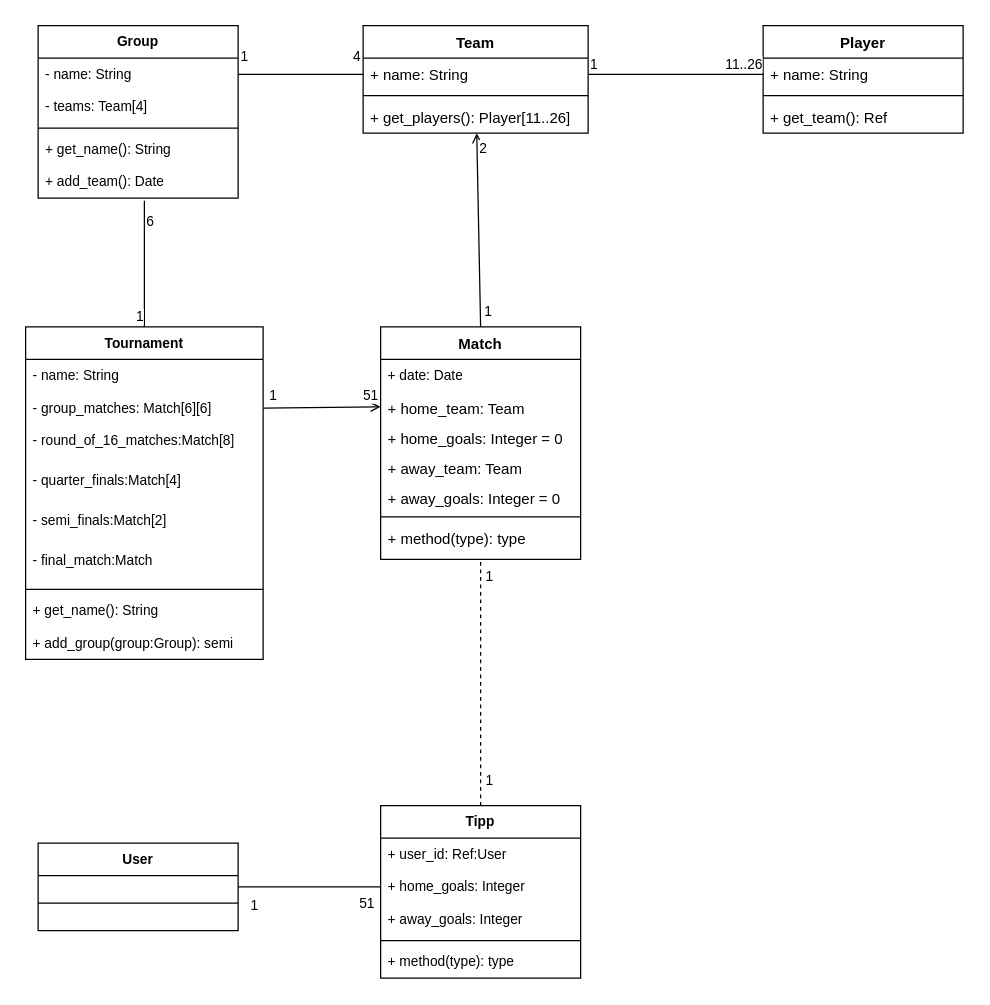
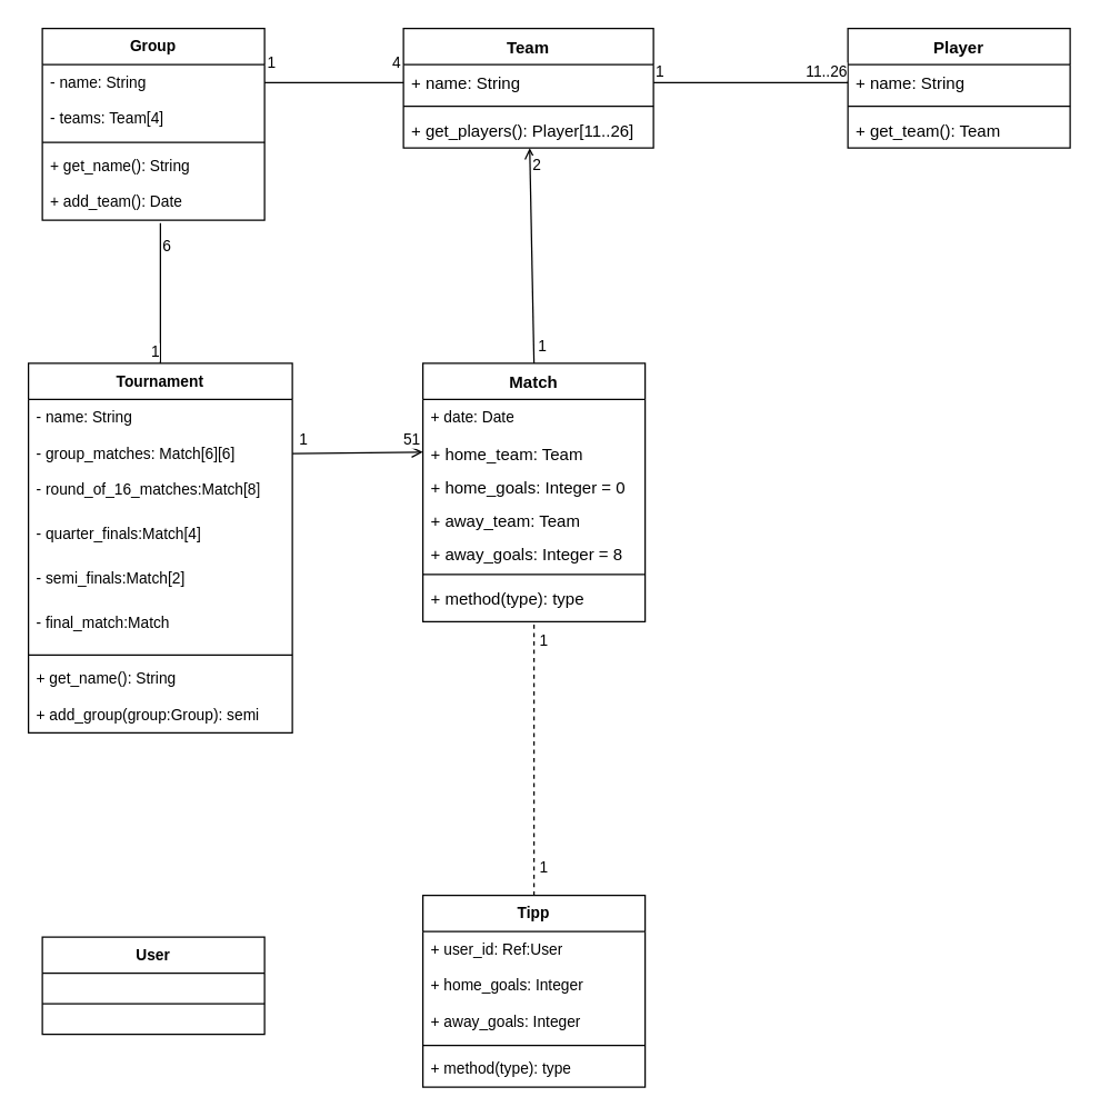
- <mxCell id="9" value="+ get_team(): Ref" style="text;strokeColor=none;fillColor=none;align=left;verticalAlign=top;spacingLeft=4;spacingRight=4;overflow=hidden;rotatable=0;points=[[0,0.5],[1,0.5]];portConstraint=eastwest;whiteSpace=wrap;html=1;" vertex="1" parent="6"><mxGeometry y="60" width="160" height="26" as="geometry" /></mxCell>
+ <mxCell id="9" value="+ get_team(): Team" style="text;strokeColor=none;fillColor=none;align=left;verticalAlign=top;spacingLeft=4;spacingRight=4;overflow=hidden;rotatable=0;points=[[0,0.5],[1,0.5]];portConstraint=eastwest;whiteSpace=wrap;html=1;" vertex="1" parent="6"><mxGeometry y="60" width="160" height="26" as="geometry" /></mxCell>
- <mxCell id="18" value="+ away_goals: Integer = 0" style="text;strokeColor=none;fillColor=none;align=left;verticalAlign=top;spacingLeft=4;spacingRight=4;overflow=hidden;rotatable=0;points=[[0,0.5],[1,0.5]];portConstraint=eastwest;whiteSpace=wrap;html=1;" vertex="1" parent="13"><mxGeometry y="124" width="160" height="24" as="geometry" /></mxCell>
+ <mxCell id="18" value="+ away_goals: Integer = 8" style="text;strokeColor=none;fillColor=none;align=left;verticalAlign=top;spacingLeft=4;spacingRight=4;overflow=hidden;rotatable=0;points=[[0,0.5],[1,0.5]];portConstraint=eastwest;whiteSpace=wrap;html=1;" vertex="1" parent="13"><mxGeometry y="124" width="160" height="24" as="geometry" /></mxCell>
- <mxCell id="49" style="edgeStyle=none;rounded=0;orthogonalLoop=1;jettySize=auto;html=1;exitX=1;exitY=0.5;exitDx=0;exitDy=0;entryX=0;entryY=0.5;entryDx=0;entryDy=0;strokeColor=default;align=center;verticalAlign=middle;fontFamily=Helvetica;fontSize=11;fontColor=default;labelBackgroundColor=default;endArrow=none;" edge="1" parent="1" source="52" target="59"><mxGeometry relative="1" as="geometry" /></mxCell>
- <mxCell id="50" value="1" style="edgeLabel;html=1;align=center;verticalAlign=middle;resizable=0;points=[];fontFamily=Helvetica;fontSize=11;fontColor=default;labelBackgroundColor=default;" vertex="1" connectable="0" parent="49"><mxGeometry x="-0.734" y="1" relative="1" as="geometry"><mxPoint x="-3" y="15" as="offset" /></mxGeometry></mxCell>
- <mxCell id="51" value="51" style="edgeLabel;html=1;align=center;verticalAlign=middle;resizable=0;points=[];fontFamily=Helvetica;fontSize=11;fontColor=default;labelBackgroundColor=default;" vertex="1" connectable="0" parent="49"><mxGeometry x="0.733" relative="1" as="geometry"><mxPoint x="3" y="12" as="offset" /></mxGeometry></mxCell>
